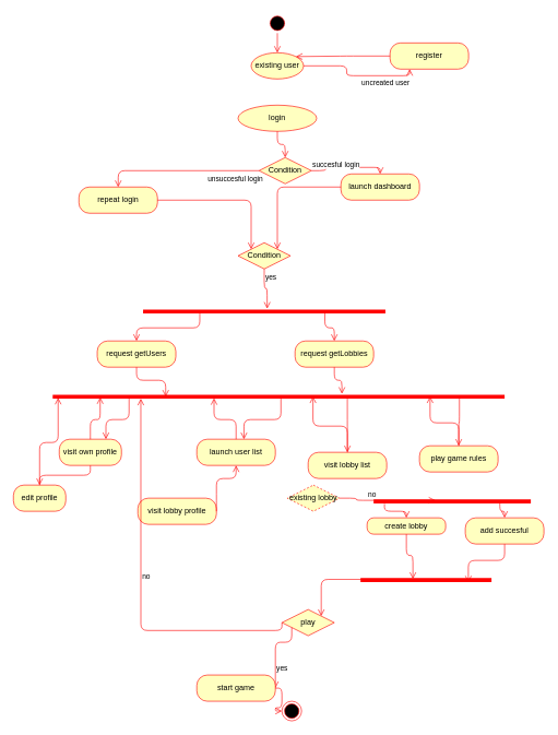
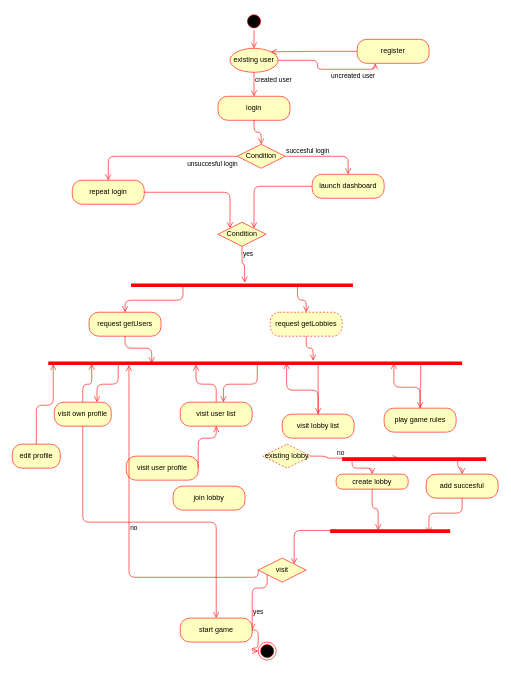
+ <mxCell id="10" value="created user" style="edgeStyle=orthogonalEdgeStyle;html=1;align=left;verticalAlign=top;endArrow=open;endSize=8;strokeColor=#ff0000;entryX=0.5;entryY=0;entryDx=0;entryDy=0;" edge="1" source="8" parent="1" target="13"><mxGeometry x="-1" relative="1" as="geometry"><mxPoint x="430" y="210" as="targetPoint" /></mxGeometry></mxCell>
- <mxCell id="13" value="login" style="ellipse;whiteSpace=wrap;html=1;arcSize=40;fontColor=#000000;fillColor=#ffffc0;strokeColor=#ff0000;" vertex="1" parent="1"><mxGeometry x="363" y="160" width="120" height="40" as="geometry" /></mxCell>
+ <mxCell id="13" value="login" style="rounded=1;whiteSpace=wrap;html=1;arcSize=40;fontColor=#000000;fillColor=#ffffc0;strokeColor=#ff0000;" vertex="1" parent="1"><mxGeometry x="363" y="160" width="120" height="40" as="geometry" /></mxCell>
- <mxCell id="15" value="launch dashboard" style="rounded=1;whiteSpace=wrap;html=1;arcSize=40;fontColor=#000000;fillColor=#ffffc0;strokeColor=#ff0000;" vertex="1" parent="1"><mxGeometry x="520" y="265" width="120" height="40" as="geometry" /></mxCell>
+ <mxCell id="15" value="launch dashboard" style="rounded=1;whiteSpace=wrap;html=1;arcSize=40;fontColor=#000000;fillColor=#ffffc0;strokeColor=#ff0000;" vertex="1" parent="1"><mxGeometry x="520" y="290" width="120" height="40" as="geometry" /></mxCell>
- <mxCell id="17" value="repeat login" style="rounded=1;whiteSpace=wrap;html=1;arcSize=40;fontColor=#000000;fillColor=#ffffc0;strokeColor=#ff0000;" vertex="1" parent="1"><mxGeometry x="120" y="285" width="120" height="40" as="geometry" /></mxCell>
+ <mxCell id="17" value="repeat login" style="rounded=1;whiteSpace=wrap;html=1;arcSize=40;fontColor=#000000;fillColor=#ffffc0;strokeColor=#ff0000;" vertex="1" parent="1"><mxGeometry x="120" y="300" width="120" height="40" as="geometry" /></mxCell>
- <mxCell id="25" value="request getLobbies" style="rounded=1;whiteSpace=wrap;html=1;arcSize=40;fontColor=#000000;fillColor=#ffffc0;strokeColor=#ff0000;" vertex="1" parent="1"><mxGeometry x="450" y="520" width="120" height="40" as="geometry" /></mxCell>
+ <mxCell id="25" value="request getLobbies" style="rounded=1;whiteSpace=wrap;html=1;arcSize=40;fontColor=#000000;fillColor=#ffffc0;strokeColor=#ff0000;dashed=1;" vertex="1" parent="1"><mxGeometry x="450" y="520" width="120" height="40" as="geometry" /></mxCell>
- <mxCell id="32" value="launch user list" style="rounded=1;whiteSpace=wrap;html=1;arcSize=40;fontColor=#000000;fillColor=#ffffc0;strokeColor=#ff0000;" vertex="1" parent="1"><mxGeometry x="300" y="670" width="120" height="40" as="geometry" /></mxCell>
+ <mxCell id="32" value="visit user list" style="rounded=1;whiteSpace=wrap;html=1;arcSize=40;fontColor=#000000;fillColor=#ffffc0;strokeColor=#ff0000;" vertex="1" parent="1"><mxGeometry x="300" y="670" width="120" height="40" as="geometry" /></mxCell>
- <mxCell id="59" value="" style="edgeStyle=orthogonalEdgeStyle;html=1;verticalAlign=bottom;endArrow=open;endSize=8;strokeColor=#ff0000;exitX=0.5;exitY=0;exitDx=0;exitDy=0;entryX=0.5;entryY=0;entryDx=0;entryDy=0;" edge="1" parent="1" source="30" target="57"><mxGeometry relative="1" as="geometry"><mxPoint x="100" y="950" as="targetPoint" /><mxPoint x="100" y="890" as="sourcePoint" /></mxGeometry></mxCell>
+ <mxCell id="59" value="" style="edgeStyle=orthogonalEdgeStyle;html=1;verticalAlign=bottom;endArrow=open;endSize=8;strokeColor=#ff0000;exitX=0.5;exitY=0;exitDx=0;exitDy=0;" edge="1" parent="1" source="30" target="60"><mxGeometry relative="1" as="geometry"><mxPoint x="100" y="950" as="targetPoint" /><mxPoint x="100" y="890" as="sourcePoint" /></mxGeometry></mxCell>
- <mxCell id="55" value="visit lobby profile" style="rounded=1;whiteSpace=wrap;html=1;arcSize=40;fontColor=#000000;fillColor=#ffffc0;strokeColor=#ff0000;" vertex="1" parent="1"><mxGeometry x="210" y="760" width="120" height="40" as="geometry" /></mxCell>
+ <mxCell id="55" value="visit user profile" style="rounded=1;whiteSpace=wrap;html=1;arcSize=40;fontColor=#000000;fillColor=#ffffc0;strokeColor=#ff0000;" vertex="1" parent="1"><mxGeometry x="210" y="760" width="120" height="40" as="geometry" /></mxCell>
+ <mxCell id="43" value="join lobby" style="rounded=1;whiteSpace=wrap;html=1;arcSize=40;fontColor=#000000;fillColor=#ffffc0;strokeColor=#ff0000;" vertex="1" parent="1"><mxGeometry x="288" y="810" width="120" height="40" as="geometry" /></mxCell>
- <mxCell id="53" value="play" style="rhombus;whiteSpace=wrap;html=1;fillColor=#ffffc0;strokeColor=#ff0000;" vertex="1" parent="1"><mxGeometry x="430" y="930" width="80" height="40" as="geometry" /></mxCell>
+ <mxCell id="53" value="visit" style="rhombus;whiteSpace=wrap;html=1;fillColor=#ffffc0;strokeColor=#ff0000;" vertex="1" parent="1"><mxGeometry x="430" y="930" width="80" height="40" as="geometry" /></mxCell>
